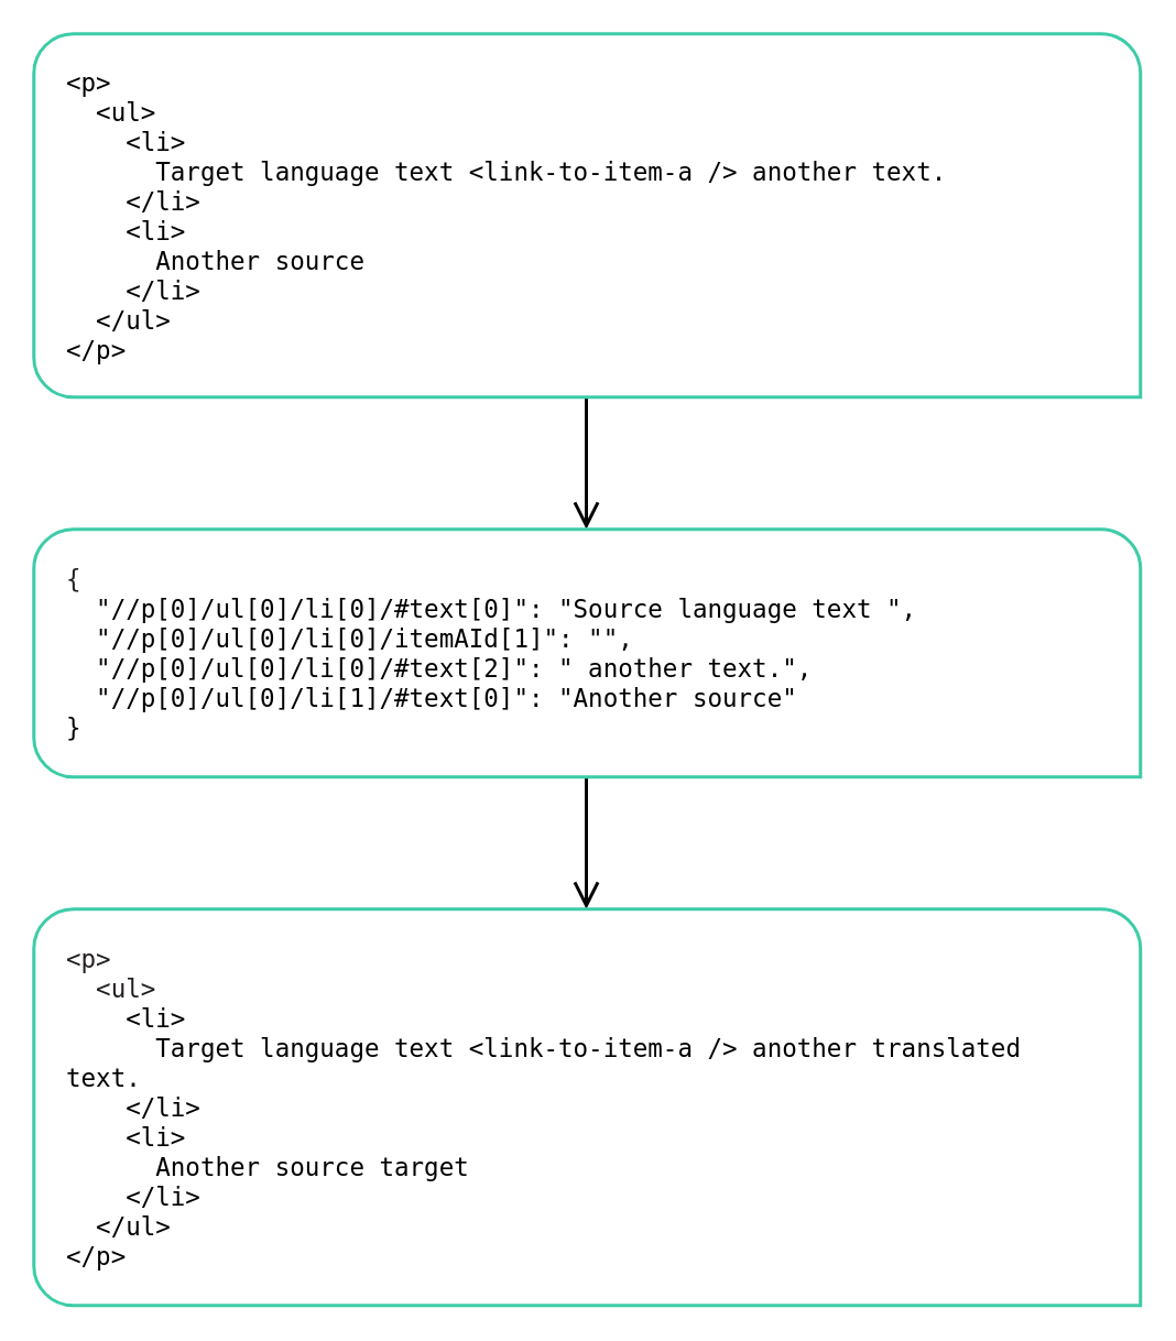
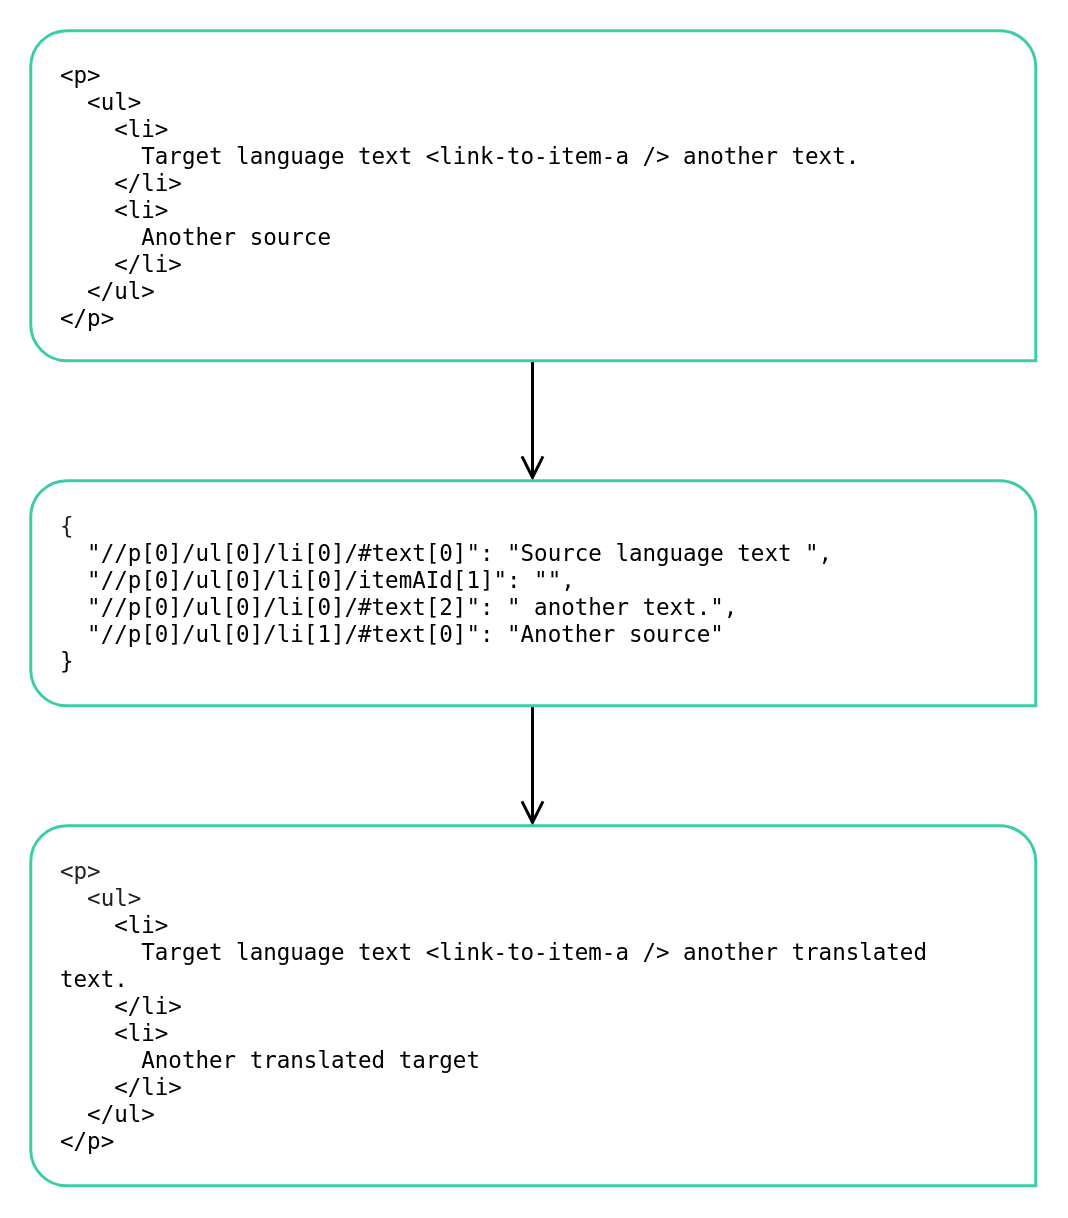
- <mxCell id="6" value="&lt;font style=&quot;border-color: var(--border-color); font-size: 15px;&quot;&gt;&lt;span style=&quot;font-size: 15px;&quot;&gt;&amp;lt;p&amp;gt;&lt;/span&gt;&lt;br style=&quot;border-color: var(--border-color); color: rgb(0, 0, 0); font-size: 15px;&quot;&gt;&lt;span style=&quot;font-size: 15px;&quot;&gt;&amp;nbsp; &amp;lt;ul&lt;/span&gt;&lt;span style=&quot;font-size: 15px;&quot;&gt;&amp;gt;&lt;/span&gt;&lt;br style=&quot;border-color: var(--border-color); color: rgb(0, 0, 0); font-size: 15px;&quot;&gt;&lt;span style=&quot;border-color: var(--border-color); color: rgb(0, 0, 0); font-size: 15px;&quot;&gt;&lt;span style=&quot;font-size: 15px;&quot;&gt;&amp;nbsp;&lt;/span&gt; &amp;nbsp; &amp;lt;li&amp;gt;&lt;/span&gt;&lt;br style=&quot;border-color: var(--border-color); color: rgb(0, 0, 0); font-size: 15px;&quot;&gt;&lt;span style=&quot;border-color: var(--border-color); color: rgb(0, 0, 0); font-size: 15px;&quot;&gt;&amp;nbsp; &amp;nbsp; &amp;nbsp; Target language text &amp;lt;link-to-item-a /&amp;gt; another translated text.&lt;/span&gt;&lt;br style=&quot;border-color: var(--border-color); color: rgb(0, 0, 0); font-size: 15px;&quot;&gt;&lt;/font&gt;&lt;div style=&quot;border-color: var(--border-color); color: rgb(0, 0, 0); font-size: 15px;&quot;&gt;&lt;font style=&quot;border-color: var(--border-color); font-size: 15px;&quot;&gt;&amp;nbsp; &amp;nbsp; &amp;lt;/li&amp;gt;&lt;/font&gt;&lt;/div&gt;&lt;div style=&quot;border-color: var(--border-color); color: rgb(0, 0, 0); font-size: 15px;&quot;&gt;&lt;font style=&quot;border-color: var(--border-color); font-size: 15px;&quot;&gt;&amp;nbsp; &amp;nbsp; &amp;lt;li&amp;gt;&lt;/font&gt;&lt;/div&gt;&lt;div style=&quot;border-color: var(--border-color); color: rgb(0, 0, 0); font-size: 15px;&quot;&gt;&lt;font style=&quot;border-color: var(--border-color); font-size: 15px;&quot;&gt;&amp;nbsp; &amp;nbsp; &amp;nbsp; Another source target&lt;/font&gt;&lt;/div&gt;&lt;div style=&quot;border-color: var(--border-color); color: rgb(0, 0, 0); font-size: 15px;&quot;&gt;&lt;font style=&quot;border-color: var(--border-color); font-size: 15px;&quot;&gt;&amp;nbsp; &amp;nbsp; &amp;lt;/li&amp;gt;&lt;/font&gt;&lt;/div&gt;&lt;div style=&quot;border-color: var(--border-color); color: rgb(0, 0, 0); font-size: 15px;&quot;&gt;&lt;span style=&quot;border-color: var(--border-color); background-color: initial; font-size: 15px;&quot;&gt;&amp;nbsp; &amp;lt;/ul&amp;gt;&lt;/span&gt;&lt;/div&gt;&lt;span style=&quot;border-color: var(--border-color); color: rgb(0, 0, 0); font-size: 15px;&quot;&gt;&amp;lt;/p&amp;gt;&lt;/span&gt;" style="verticalLabelPosition=middle;verticalAlign=middle;html=1;shape=mxgraph.basic.three_corner_round_rect;dx=12;whiteSpace=wrap;rounded=1;glass=0;flipV=0;strokeWidth=2;perimeterSpacing=0;strokeColor=#3DCCA8;fillColor=none;flipH=1;labelPosition=center;align=left;fontColor=#231F20;fontSize=15;fontFamily=monospace;spacing=20;overflow=hidden;fontStyle=0;horizontal=1;" vertex="1" parent="1"><mxGeometry x="20" y="550" width="670" height="240" as="geometry" /></mxCell>
+ <mxCell id="6" value="&lt;font style=&quot;border-color: var(--border-color); font-size: 15px;&quot;&gt;&lt;span style=&quot;font-size: 15px;&quot;&gt;&amp;lt;p&amp;gt;&lt;/span&gt;&lt;br style=&quot;border-color: var(--border-color); color: rgb(0, 0, 0); font-size: 15px;&quot;&gt;&lt;span style=&quot;font-size: 15px;&quot;&gt;&amp;nbsp; &amp;lt;ul&lt;/span&gt;&lt;span style=&quot;font-size: 15px;&quot;&gt;&amp;gt;&lt;/span&gt;&lt;br style=&quot;border-color: var(--border-color); color: rgb(0, 0, 0); font-size: 15px;&quot;&gt;&lt;span style=&quot;border-color: var(--border-color); color: rgb(0, 0, 0); font-size: 15px;&quot;&gt;&lt;span style=&quot;font-size: 15px;&quot;&gt;&amp;nbsp;&lt;/span&gt; &amp;nbsp; &amp;lt;li&amp;gt;&lt;/span&gt;&lt;br style=&quot;border-color: var(--border-color); color: rgb(0, 0, 0); font-size: 15px;&quot;&gt;&lt;span style=&quot;border-color: var(--border-color); color: rgb(0, 0, 0); font-size: 15px;&quot;&gt;&amp;nbsp; &amp;nbsp; &amp;nbsp; Target language text &amp;lt;link-to-item-a /&amp;gt; another translated text.&lt;/span&gt;&lt;br style=&quot;border-color: var(--border-color); color: rgb(0, 0, 0); font-size: 15px;&quot;&gt;&lt;/font&gt;&lt;div style=&quot;border-color: var(--border-color); color: rgb(0, 0, 0); font-size: 15px;&quot;&gt;&lt;font style=&quot;border-color: var(--border-color); font-size: 15px;&quot;&gt;&amp;nbsp; &amp;nbsp; &amp;lt;/li&amp;gt;&lt;/font&gt;&lt;/div&gt;&lt;div style=&quot;border-color: var(--border-color); color: rgb(0, 0, 0); font-size: 15px;&quot;&gt;&lt;font style=&quot;border-color: var(--border-color); font-size: 15px;&quot;&gt;&amp;nbsp; &amp;nbsp; &amp;lt;li&amp;gt;&lt;/font&gt;&lt;/div&gt;&lt;div style=&quot;border-color: var(--border-color); color: rgb(0, 0, 0); font-size: 15px;&quot;&gt;&lt;font style=&quot;border-color: var(--border-color); font-size: 15px;&quot;&gt;&amp;nbsp; &amp;nbsp; &amp;nbsp; Another translated target&lt;/font&gt;&lt;/div&gt;&lt;div style=&quot;border-color: var(--border-color); color: rgb(0, 0, 0); font-size: 15px;&quot;&gt;&lt;font style=&quot;border-color: var(--border-color); font-size: 15px;&quot;&gt;&amp;nbsp; &amp;nbsp; &amp;lt;/li&amp;gt;&lt;/font&gt;&lt;/div&gt;&lt;div style=&quot;border-color: var(--border-color); color: rgb(0, 0, 0); font-size: 15px;&quot;&gt;&lt;span style=&quot;border-color: var(--border-color); background-color: initial; font-size: 15px;&quot;&gt;&amp;nbsp; &amp;lt;/ul&amp;gt;&lt;/span&gt;&lt;/div&gt;&lt;span style=&quot;border-color: var(--border-color); color: rgb(0, 0, 0); font-size: 15px;&quot;&gt;&amp;lt;/p&amp;gt;&lt;/span&gt;" style="verticalLabelPosition=middle;verticalAlign=middle;html=1;shape=mxgraph.basic.three_corner_round_rect;dx=12;whiteSpace=wrap;rounded=1;glass=0;flipV=0;strokeWidth=2;perimeterSpacing=0;strokeColor=#3DCCA8;fillColor=none;flipH=1;labelPosition=center;align=left;fontColor=#231F20;fontSize=15;fontFamily=monospace;spacing=20;overflow=hidden;fontStyle=0;horizontal=1;" vertex="1" parent="1"><mxGeometry x="20" y="550" width="670" height="240" as="geometry" /></mxCell>
